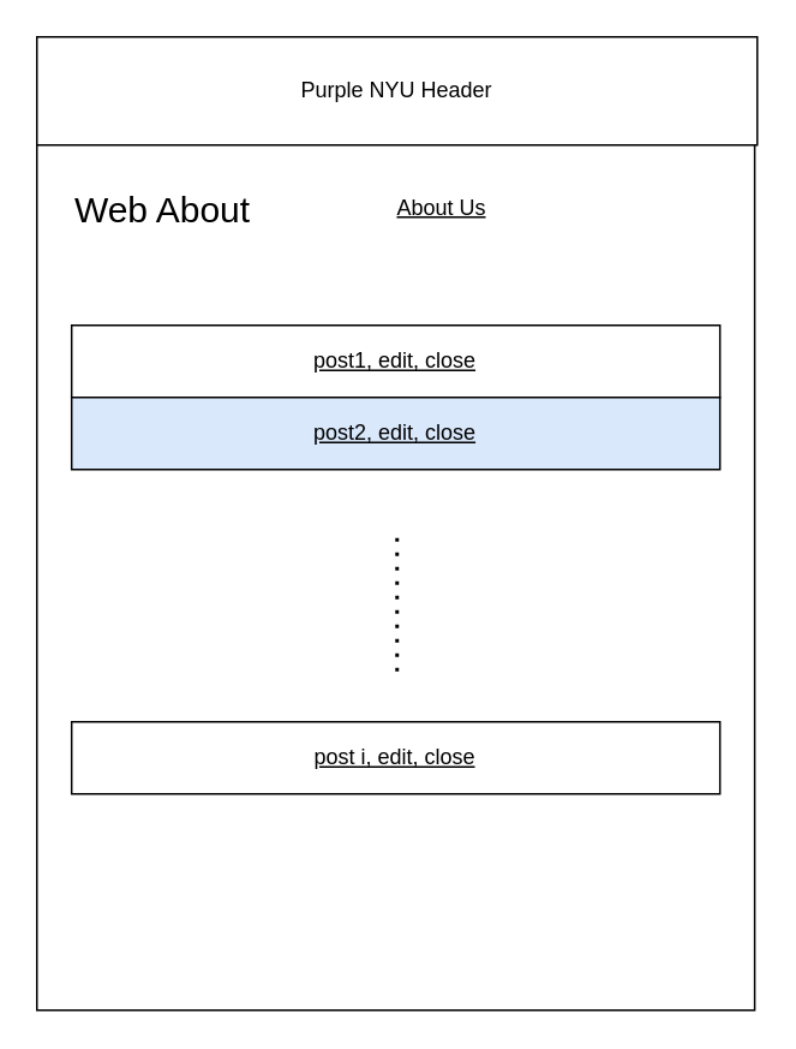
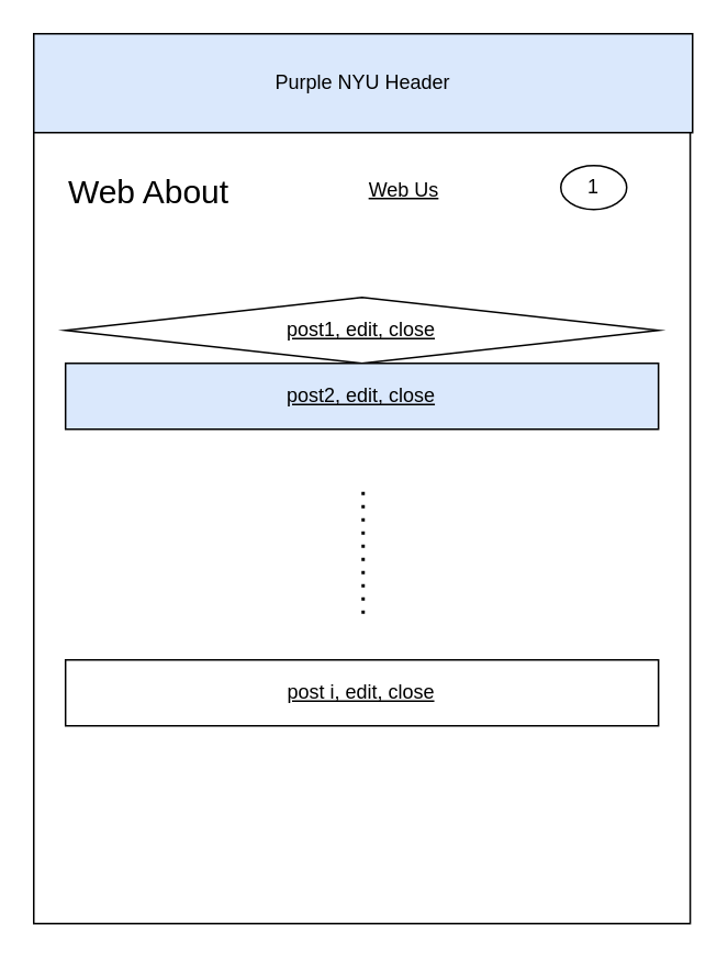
- <mxCell id="3" value="Purple NYU Header" style="rounded=0;whiteSpace=wrap;html=1;" vertex="1" parent="1"><mxGeometry x="20" y="20" width="400" height="60" as="geometry" /></mxCell>
+ <mxCell id="3" value="Purple NYU Header" style="rounded=0;whiteSpace=wrap;html=1;fillColor=#dae8fc;" vertex="1" parent="1"><mxGeometry x="20" y="20" width="400" height="60" as="geometry" /></mxCell>
+ <mxCell id="6" value="1" style="ellipse;whiteSpace=wrap;html=1;" vertex="1" parent="1"><mxGeometry x="340" y="100" width="40" height="26.67" as="geometry" /></mxCell>
- <mxCell id="5" value="&lt;u&gt;About Us&lt;/u&gt;" style="text;html=1;strokeColor=none;fillColor=none;align=center;verticalAlign=middle;whiteSpace=wrap;rounded=0;fontSize=12;" vertex="1" parent="1"><mxGeometry x="215" y="100" width="60" height="30" as="geometry" /></mxCell>
+ <mxCell id="5" value="&lt;u&gt;Web Us&lt;/u&gt;" style="text;html=1;strokeColor=none;fillColor=none;align=center;verticalAlign=middle;whiteSpace=wrap;rounded=0;fontSize=12;" vertex="1" parent="1"><mxGeometry x="215" y="100" width="60" height="30" as="geometry" /></mxCell>
- <mxCell id="7" value="&lt;u&gt;post1, edit, close&lt;/u&gt;" style="rounded=0;whiteSpace=wrap;html=1;" vertex="1" parent="1"><mxGeometry x="39.29" y="180" width="360" height="40" as="geometry" /></mxCell>
+ <mxCell id="7" value="&lt;u&gt;post1, edit, close&lt;/u&gt;" style="rhombus;whiteSpace=wrap;html=1;" vertex="1" parent="1"><mxGeometry x="39.29" y="180" width="360" height="40" as="geometry" /></mxCell>
